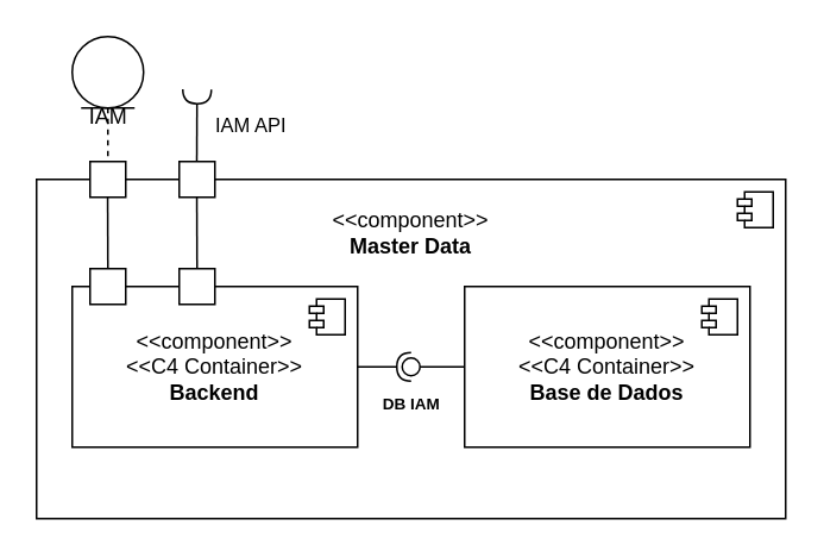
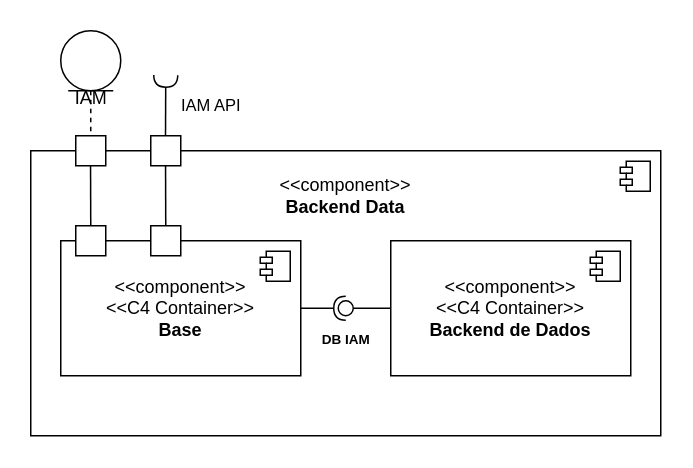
- <mxCell id="2" value="&amp;lt;&amp;lt;component&amp;gt;&amp;gt;&lt;div&gt;&lt;b&gt;Master Data&lt;/b&gt;&lt;/div&gt;&lt;div&gt;&lt;b&gt;&lt;br&gt;&lt;/b&gt;&lt;/div&gt;&lt;div&gt;&lt;b&gt;&lt;br&gt;&lt;/b&gt;&lt;/div&gt;&lt;div&gt;&lt;b&gt;&lt;br&gt;&lt;/b&gt;&lt;/div&gt;&lt;div&gt;&lt;b&gt;&lt;br&gt;&lt;/b&gt;&lt;/div&gt;&lt;div&gt;&lt;b&gt;&lt;br&gt;&lt;/b&gt;&lt;/div&gt;&lt;div&gt;&lt;b&gt;&lt;br&gt;&lt;/b&gt;&lt;/div&gt;&lt;div&gt;&lt;b&gt;&lt;br&gt;&lt;/b&gt;&lt;/div&gt;&lt;div&gt;&lt;b&gt;&lt;br&gt;&lt;/b&gt;&lt;/div&gt;&lt;div&gt;&lt;b&gt;&lt;br&gt;&lt;/b&gt;&lt;/div&gt;" style="html=1;dropTarget=0;whiteSpace=wrap;" parent="1" vertex="1"><mxGeometry x="20" y="100" width="420" height="190" as="geometry" /></mxCell>
+ <mxCell id="2" value="&amp;lt;&amp;lt;component&amp;gt;&amp;gt;&lt;div&gt;&lt;b&gt;Backend Data&lt;/b&gt;&lt;/div&gt;&lt;div&gt;&lt;b&gt;&lt;br&gt;&lt;/b&gt;&lt;/div&gt;&lt;div&gt;&lt;b&gt;&lt;br&gt;&lt;/b&gt;&lt;/div&gt;&lt;div&gt;&lt;b&gt;&lt;br&gt;&lt;/b&gt;&lt;/div&gt;&lt;div&gt;&lt;b&gt;&lt;br&gt;&lt;/b&gt;&lt;/div&gt;&lt;div&gt;&lt;b&gt;&lt;br&gt;&lt;/b&gt;&lt;/div&gt;&lt;div&gt;&lt;b&gt;&lt;br&gt;&lt;/b&gt;&lt;/div&gt;&lt;div&gt;&lt;b&gt;&lt;br&gt;&lt;/b&gt;&lt;/div&gt;&lt;div&gt;&lt;b&gt;&lt;br&gt;&lt;/b&gt;&lt;/div&gt;&lt;div&gt;&lt;b&gt;&lt;br&gt;&lt;/b&gt;&lt;/div&gt;" style="html=1;dropTarget=0;whiteSpace=wrap;" parent="1" vertex="1"><mxGeometry x="20" y="100" width="420" height="190" as="geometry" /></mxCell>
- <mxCell id="12" value="&amp;lt;&amp;lt;component&amp;gt;&amp;gt;&lt;div&gt;&amp;lt;&amp;lt;C4 Container&amp;gt;&amp;gt;&lt;br&gt;&lt;div&gt;&lt;b&gt;Backend&lt;/b&gt;&lt;/div&gt;&lt;/div&gt;" style="html=1;dropTarget=0;whiteSpace=wrap;" vertex="1" parent="1"><mxGeometry x="40" y="160" width="160" height="90" as="geometry" /></mxCell>
+ <mxCell id="12" value="&amp;lt;&amp;lt;component&amp;gt;&amp;gt;&lt;div&gt;&amp;lt;&amp;lt;C4 Container&amp;gt;&amp;gt;&lt;br&gt;&lt;div&gt;&lt;b&gt;Base&lt;/b&gt;&lt;/div&gt;&lt;/div&gt;" style="html=1;dropTarget=0;whiteSpace=wrap;" vertex="1" parent="1"><mxGeometry x="40" y="160" width="160" height="90" as="geometry" /></mxCell>
- <mxCell id="16" value="&amp;lt;&amp;lt;component&amp;gt;&amp;gt;&lt;div&gt;&amp;lt;&amp;lt;C4 Container&amp;gt;&amp;gt;&lt;br&gt;&lt;div&gt;&lt;b&gt;Base de Dados&lt;/b&gt;&lt;/div&gt;&lt;/div&gt;" style="html=1;dropTarget=0;whiteSpace=wrap;" vertex="1" parent="1"><mxGeometry x="260" y="160" width="160" height="90" as="geometry" /></mxCell>
+ <mxCell id="16" value="&amp;lt;&amp;lt;component&amp;gt;&amp;gt;&lt;div&gt;&amp;lt;&amp;lt;C4 Container&amp;gt;&amp;gt;&lt;br&gt;&lt;div&gt;&lt;b&gt;Backend de Dados&lt;/b&gt;&lt;/div&gt;&lt;/div&gt;" style="html=1;dropTarget=0;whiteSpace=wrap;" vertex="1" parent="1"><mxGeometry x="260" y="160" width="160" height="90" as="geometry" /></mxCell>
